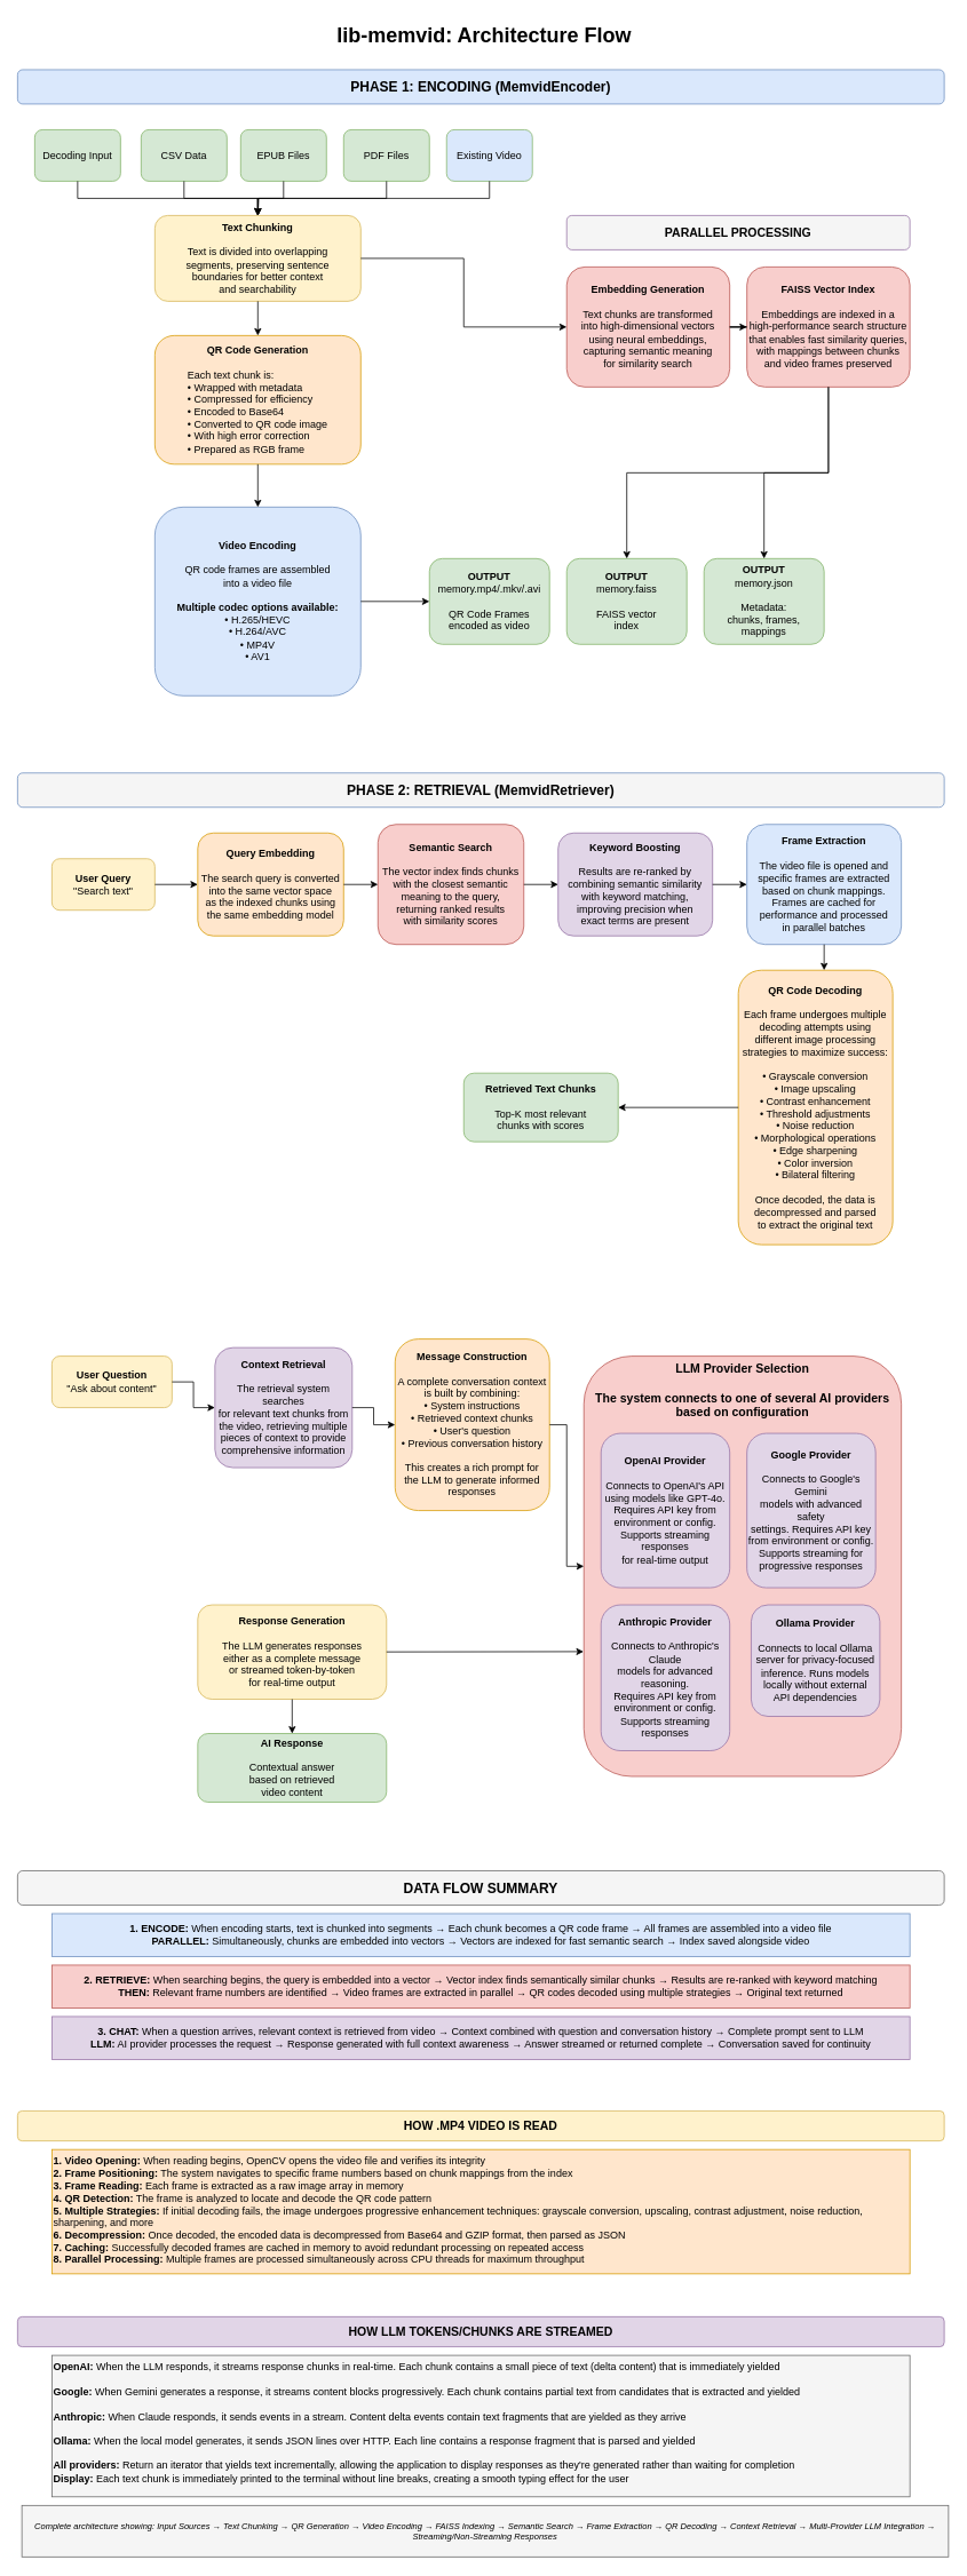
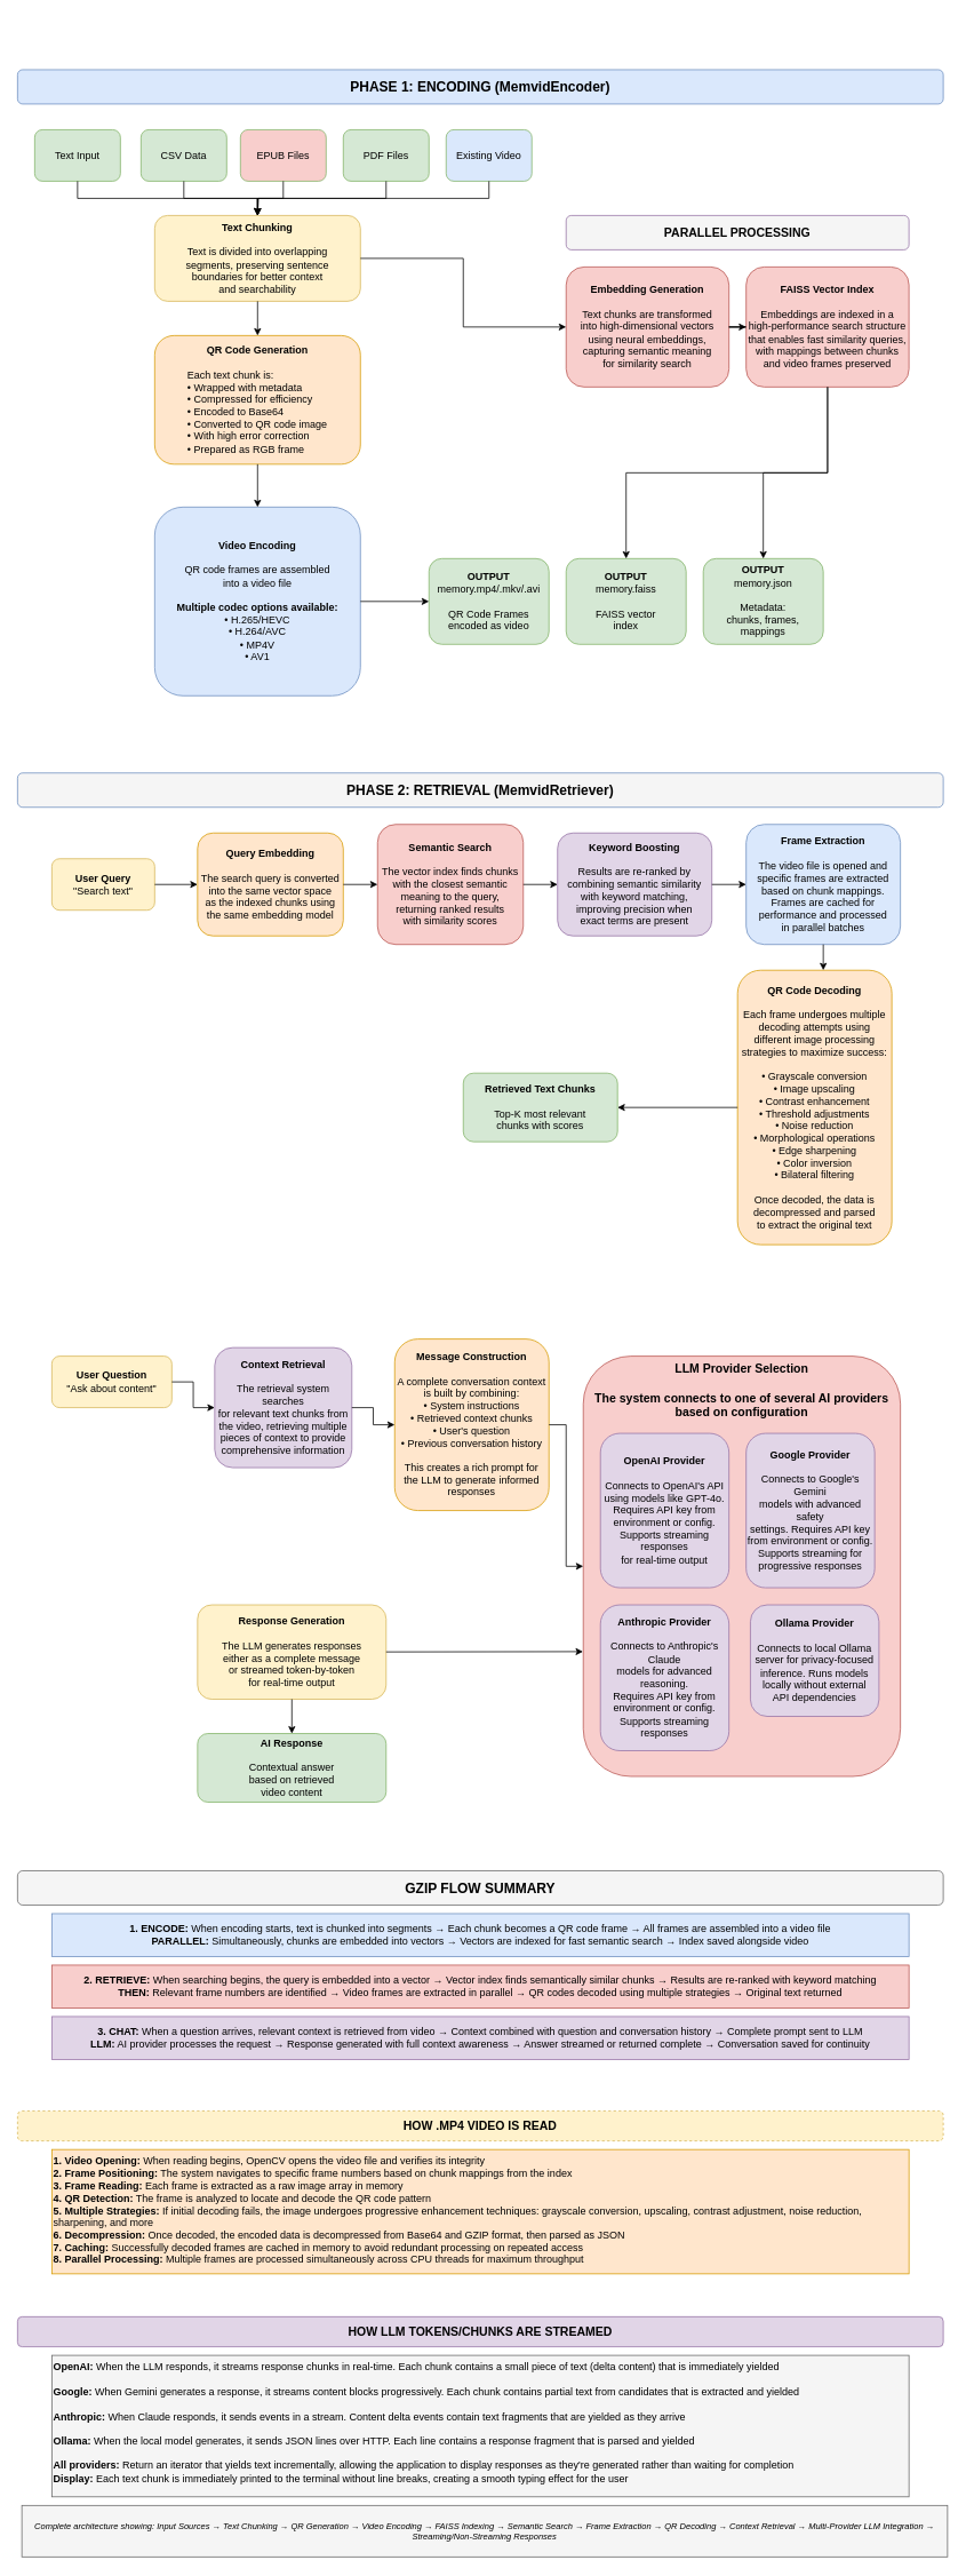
- <mxCell id="2" value="lib-memvid: Architecture Flow" style="text;html=1;strokeColor=none;fillColor=none;align=center;verticalAlign=middle;whiteSpace=wrap;rounded=0;fontSize=24;fontStyle=1" parent="1" vertex="1"><mxGeometry x="264" y="20" width="600" height="40" as="geometry" /></mxCell>
- <mxCell id="4" value="Decoding Input" style="rounded=1;whiteSpace=wrap;html=1;fillColor=#d5e8d4;strokeColor=#82b366;align=center;" parent="1" vertex="1"><mxGeometry x="40" y="150" width="100" height="60" as="geometry" /></mxCell>
+ <mxCell id="4" value="Text Input" style="rounded=1;whiteSpace=wrap;html=1;fillColor=#d5e8d4;strokeColor=#82b366;align=center;" parent="1" vertex="1"><mxGeometry x="40" y="150" width="100" height="60" as="geometry" /></mxCell>
- <mxCell id="6" value="EPUB Files" style="rounded=1;whiteSpace=wrap;html=1;fillColor=#d5e8d4;strokeColor=#82b366;align=center;" parent="1" vertex="1"><mxGeometry x="280" y="150" width="100" height="60" as="geometry" /></mxCell>
+ <mxCell id="6" value="EPUB Files" style="rounded=1;whiteSpace=wrap;html=1;fillColor=#f8cecc;strokeColor=#82b366;align=center;" parent="1" vertex="1"><mxGeometry x="280" y="150" width="100" height="60" as="geometry" /></mxCell>
- <mxCell id="57" value="DATA FLOW SUMMARY" style="rounded=1;whiteSpace=wrap;html=1;fontSize=16;fontStyle=1;fillColor=#f5f5f5;strokeColor=#666666;align=center;" parent="1" vertex="1"><mxGeometry x="20" y="2180" width="1080" height="40" as="geometry" /></mxCell>
+ <mxCell id="57" value="GZIP FLOW SUMMARY" style="rounded=1;whiteSpace=wrap;html=1;fontSize=16;fontStyle=1;fillColor=#f5f5f5;strokeColor=#666666;align=center;" parent="1" vertex="1"><mxGeometry x="20" y="2180" width="1080" height="40" as="geometry" /></mxCell>
- <mxCell id="61" value="HOW .MP4 VIDEO IS READ" style="rounded=1;whiteSpace=wrap;html=1;fontSize=14;fontStyle=1;fillColor=#fff2cc;strokeColor=#d6b656;align=center;" parent="1" vertex="1"><mxGeometry x="20" y="2460" width="1080" height="35" as="geometry" /></mxCell>
+ <mxCell id="61" value="HOW .MP4 VIDEO IS READ" style="rounded=1;whiteSpace=wrap;html=1;fontSize=14;fontStyle=1;fillColor=#fff2cc;strokeColor=#d6b656;align=center;dashed=1;" parent="1" vertex="1"><mxGeometry x="20" y="2460" width="1080" height="35" as="geometry" /></mxCell>
